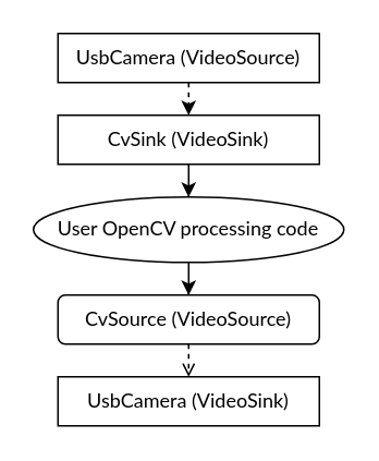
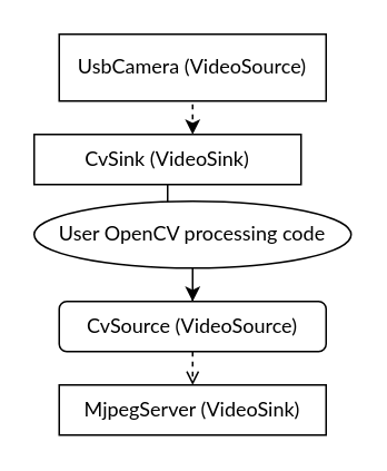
- <mxCell id="3" value="UsbCamera (VideoSource)" style="rounded=0;whiteSpace=wrap;html=1;fontFamily=Lato;" parent="1" vertex="1"><mxGeometry x="35" y="20" width="160" height="30" as="geometry" /></mxCell>
+ <mxCell id="3" value="UsbCamera (VideoSource)" style="rounded=0;whiteSpace=wrap;html=1;fontFamily=Lato;" parent="1" vertex="1"><mxGeometry x="35" y="20" width="160" height="40" as="geometry" /></mxCell>
- <mxCell id="5" value="CvSink (VideoSink)" style="rounded=0;whiteSpace=wrap;html=1;fontFamily=Lato;" parent="1" vertex="1"><mxGeometry x="35" y="70" width="160" height="30" as="geometry" /></mxCell>
+ <mxCell id="5" value="CvSink (VideoSink)" style="rounded=0;whiteSpace=wrap;html=1;fontFamily=Lato;" parent="1" vertex="1"><mxGeometry x="20" y="80" width="160" height="30" as="geometry" /></mxCell>
- <mxCell id="10" value="UsbCamera (VideoSink)" style="rounded=0;whiteSpace=wrap;html=1;fontFamily=Lato;" parent="1" vertex="1"><mxGeometry x="35" y="230" width="160" height="30" as="geometry" /></mxCell>
+ <mxCell id="10" value="MjpegServer (VideoSink)" style="rounded=0;whiteSpace=wrap;html=1;fontFamily=Lato;" parent="1" vertex="1"><mxGeometry x="35" y="230" width="160" height="30" as="geometry" /></mxCell>
